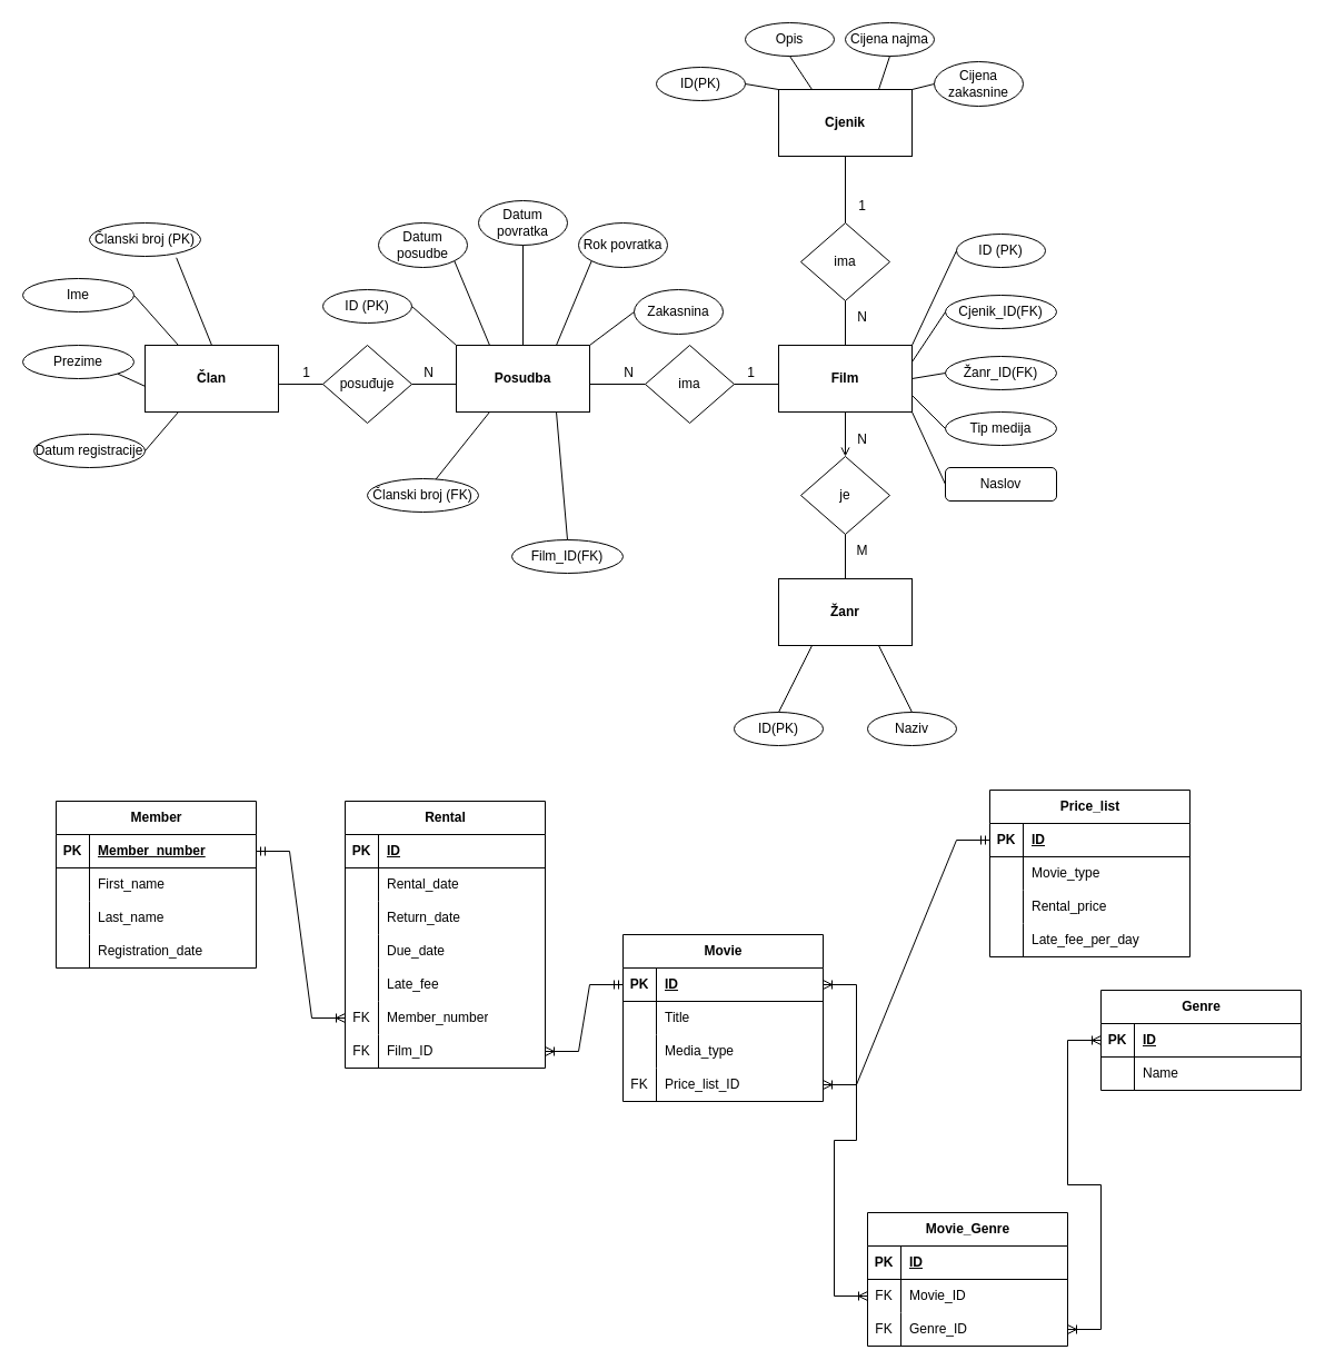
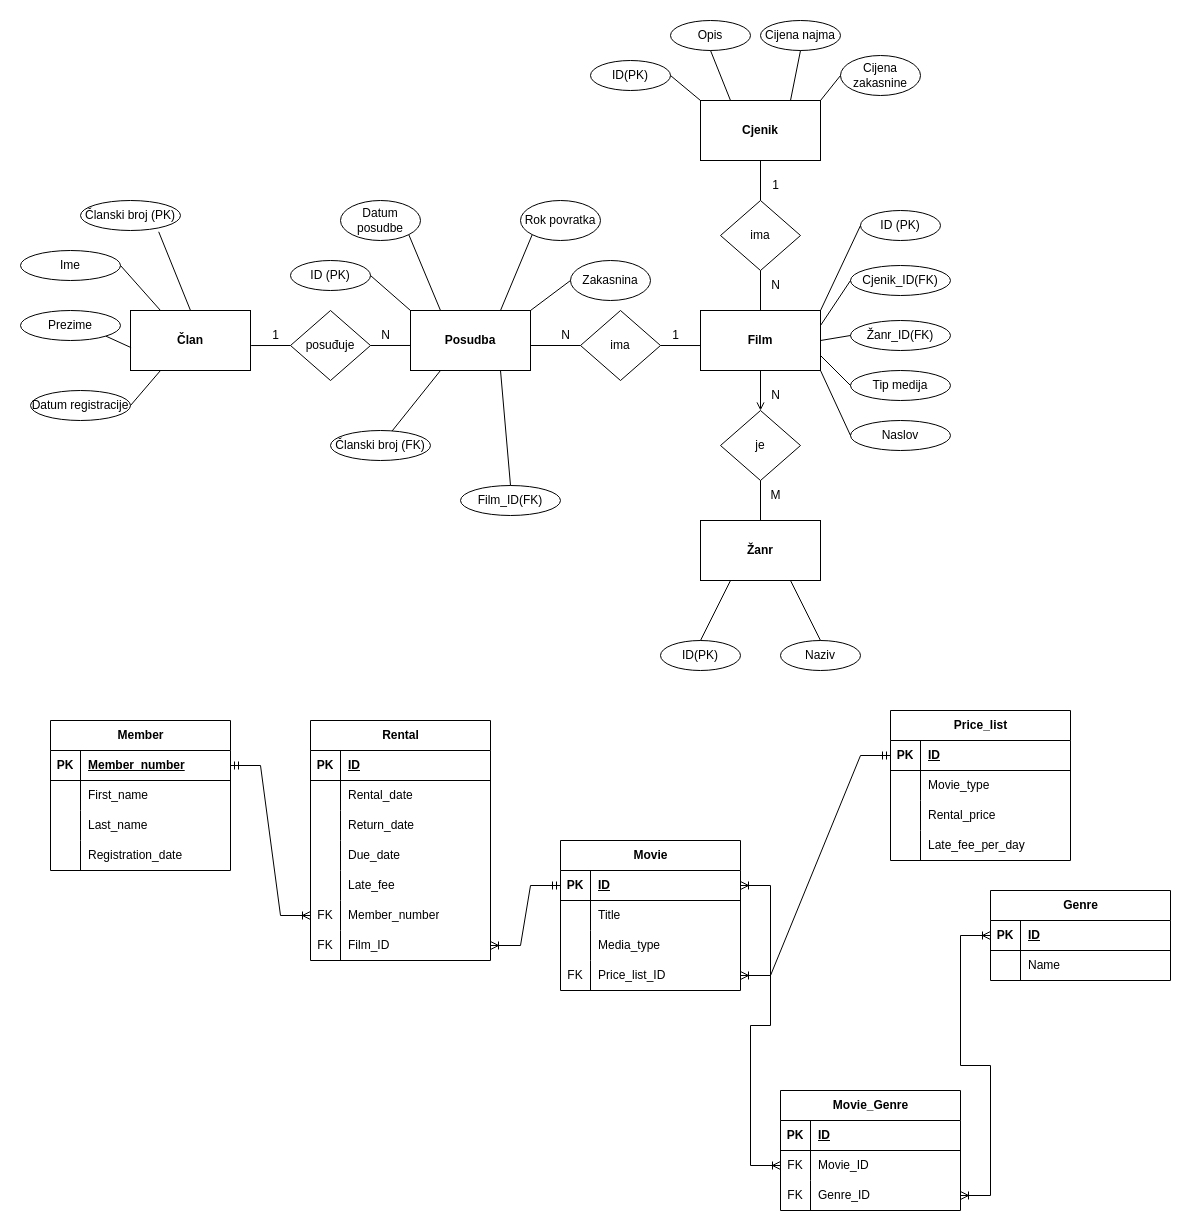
- <mxCell id="3" value="&lt;b&gt;Cjenik&lt;/b&gt;" style="rounded=0;whiteSpace=wrap;html=1;" parent="1" vertex="1"><mxGeometry x="700" y="80" width="120" height="60" as="geometry" /></mxCell>
+ <mxCell id="3" value="&lt;b&gt;Cjenik&lt;/b&gt;" style="rounded=0;whiteSpace=wrap;html=1;" parent="1" vertex="1"><mxGeometry x="700" y="100" width="120" height="60" as="geometry" /></mxCell>
- <mxCell id="48" value="Datum povratka" style="ellipse;whiteSpace=wrap;html=1;" vertex="1" parent="1"><mxGeometry x="430" y="180" width="80" height="40" as="geometry" /></mxCell>
- <mxCell id="51" value="" style="endArrow=none;html=1;rounded=0;entryX=0.5;entryY=0;entryDx=0;entryDy=0;exitX=0.5;exitY=1;exitDx=0;exitDy=0;" edge="1" parent="1" source="48" target="7"><mxGeometry width="50" height="50" relative="1" as="geometry"><mxPoint x="380" y="328" as="sourcePoint" /><mxPoint x="452" y="362" as="targetPoint" /></mxGeometry></mxCell>
- <mxCell id="60" value="Naslov" style="whiteSpace=wrap;html=1;rounded=1;" vertex="1" parent="1"><mxGeometry x="850" y="420" width="100" height="30" as="geometry" /></mxCell>
+ <mxCell id="60" value="Naslov" style="ellipse;whiteSpace=wrap;html=1;" vertex="1" parent="1"><mxGeometry x="850" y="420" width="100" height="30" as="geometry" /></mxCell>
